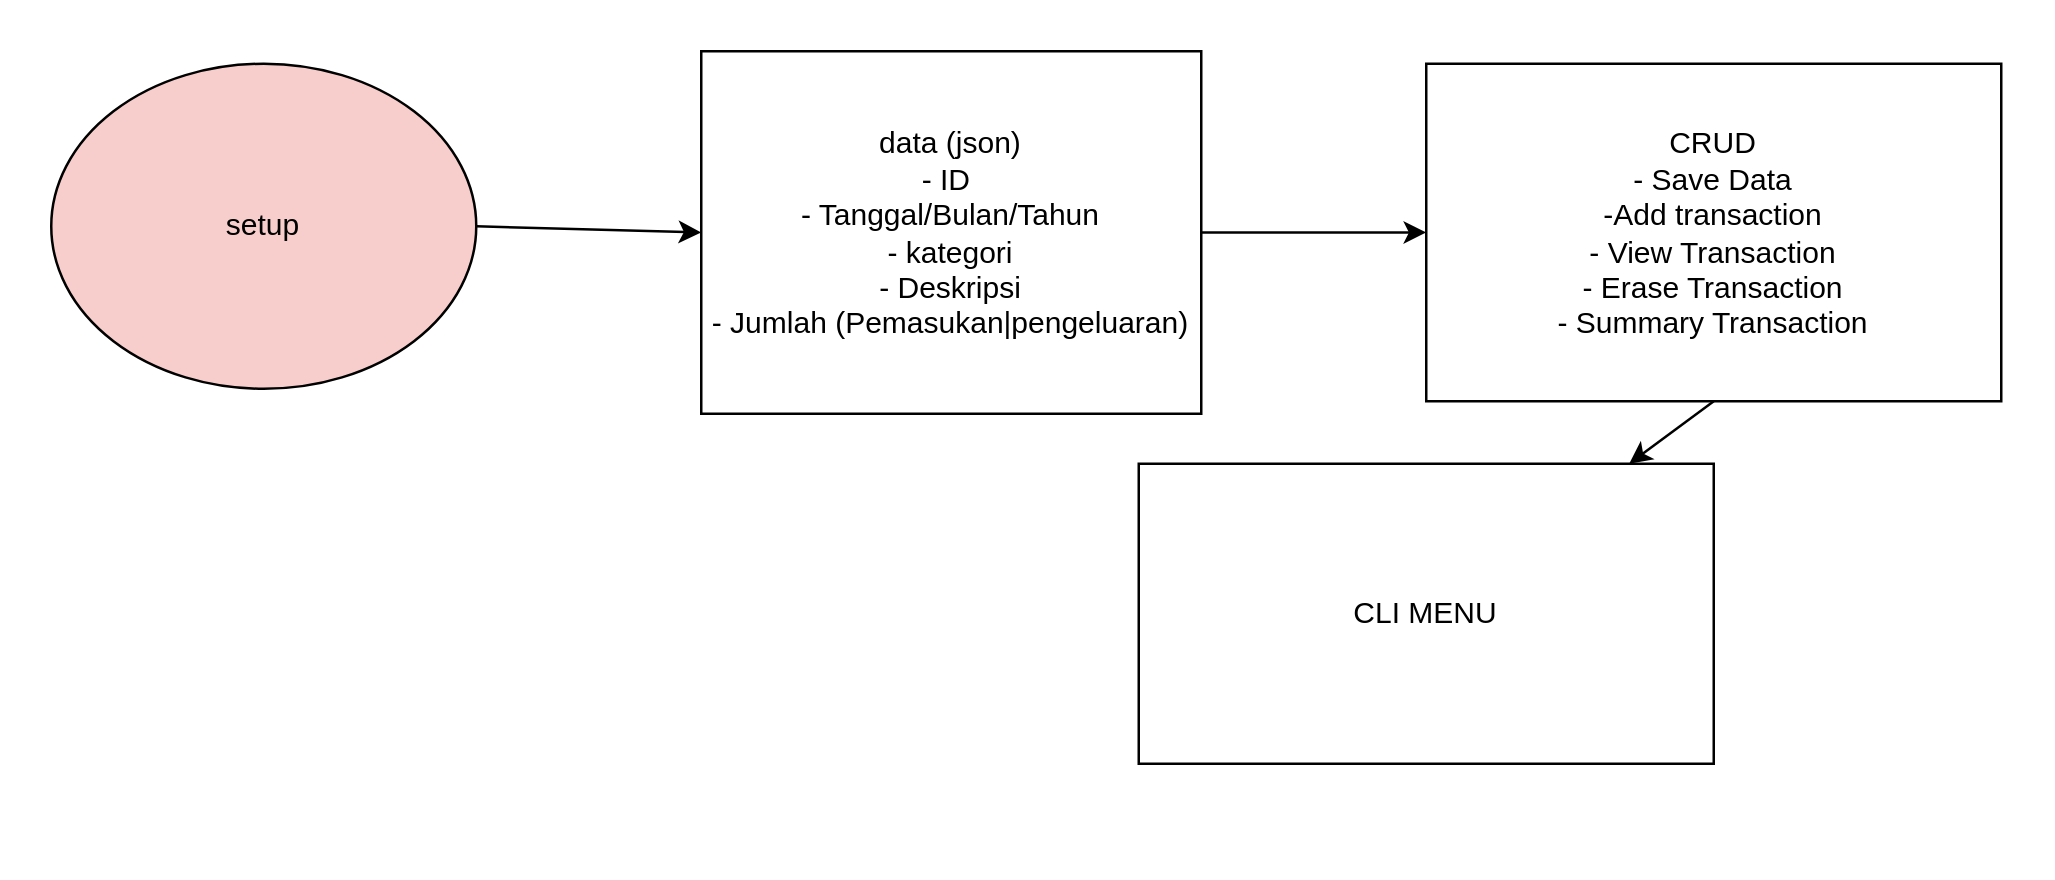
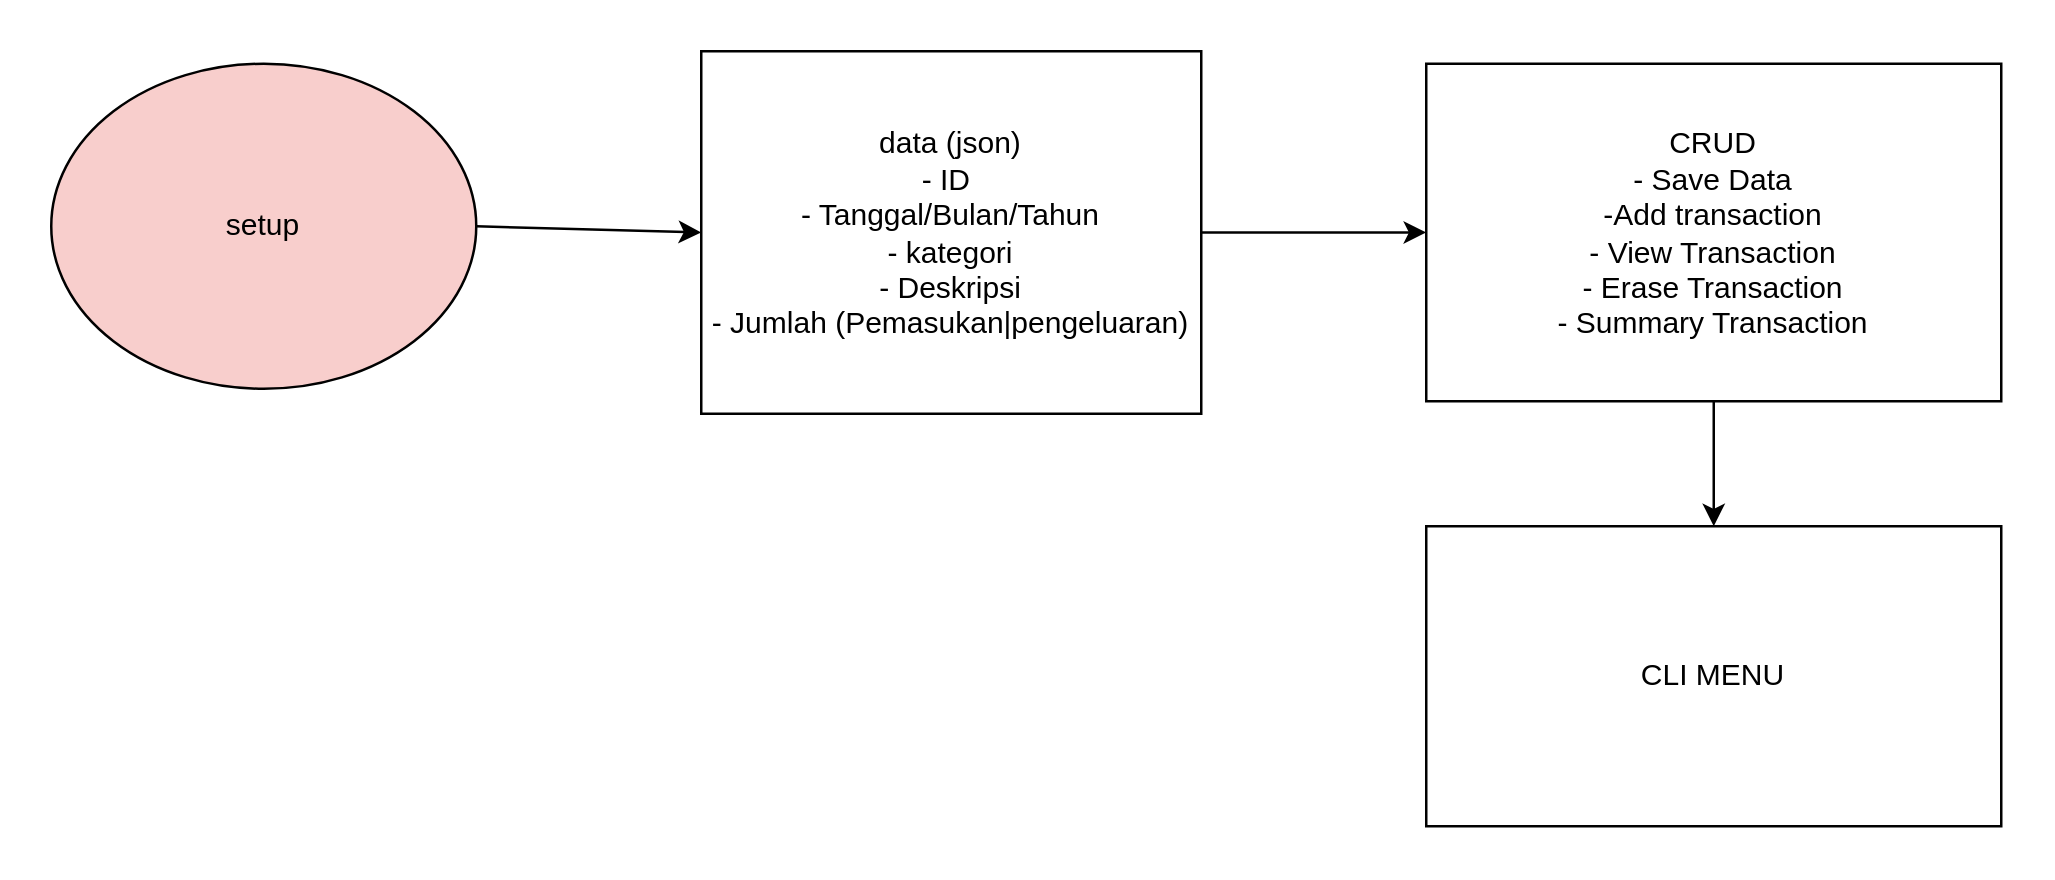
- <mxCell id="8" value="CLI MENU" style="rounded=0;whiteSpace=wrap;html=1;" vertex="1" parent="1"><mxGeometry x="455" y="185" width="230" height="120" as="geometry" /></mxCell>
+ <mxCell id="8" value="CLI MENU" style="rounded=0;whiteSpace=wrap;html=1;" vertex="1" parent="1"><mxGeometry x="570" y="210" width="230" height="120" as="geometry" /></mxCell>
